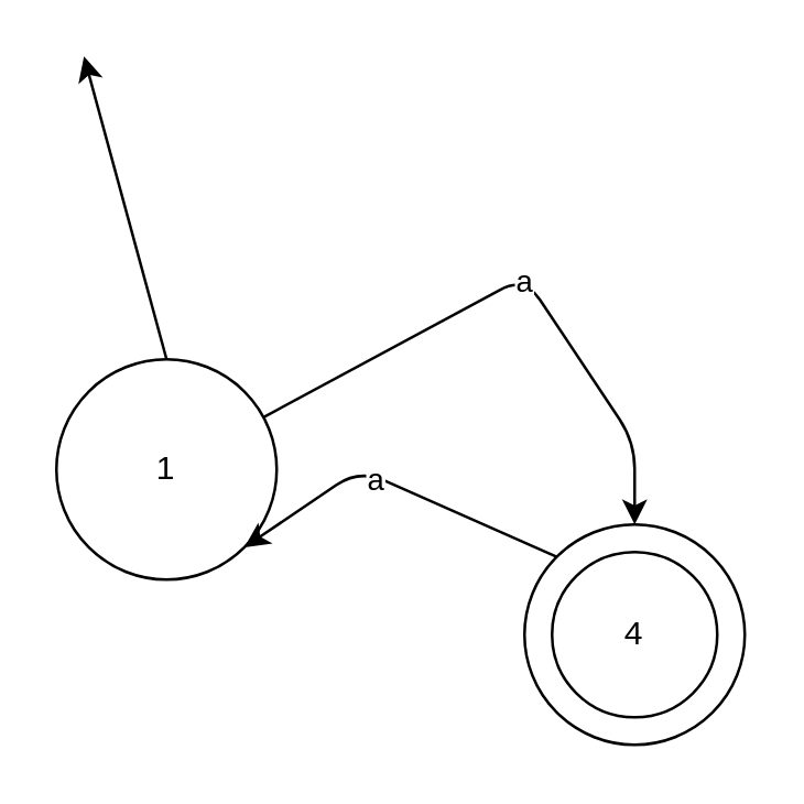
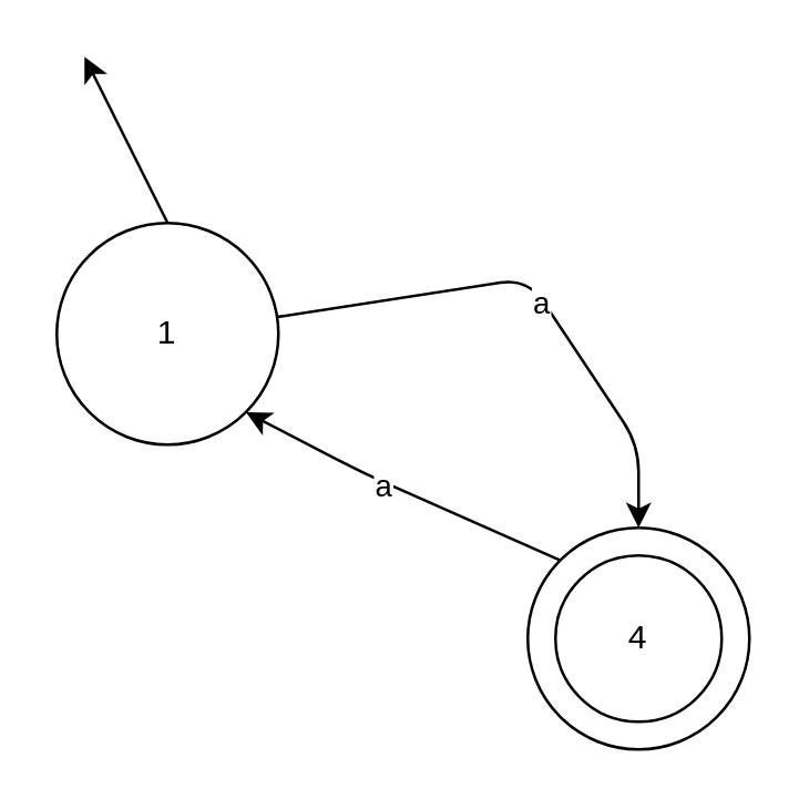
- <mxCell id="5" value="1" style="ellipse;whiteSpace=wrap;html=1;aspect=fixed;" parent="1" vertex="1"><mxGeometry x="20" y="130" width="80" height="80" as="geometry" /></mxCell>
+ <mxCell id="5" value="1" style="ellipse;whiteSpace=wrap;html=1;aspect=fixed;" parent="1" vertex="1"><mxGeometry x="20" y="80" width="80" height="80" as="geometry" /></mxCell>
